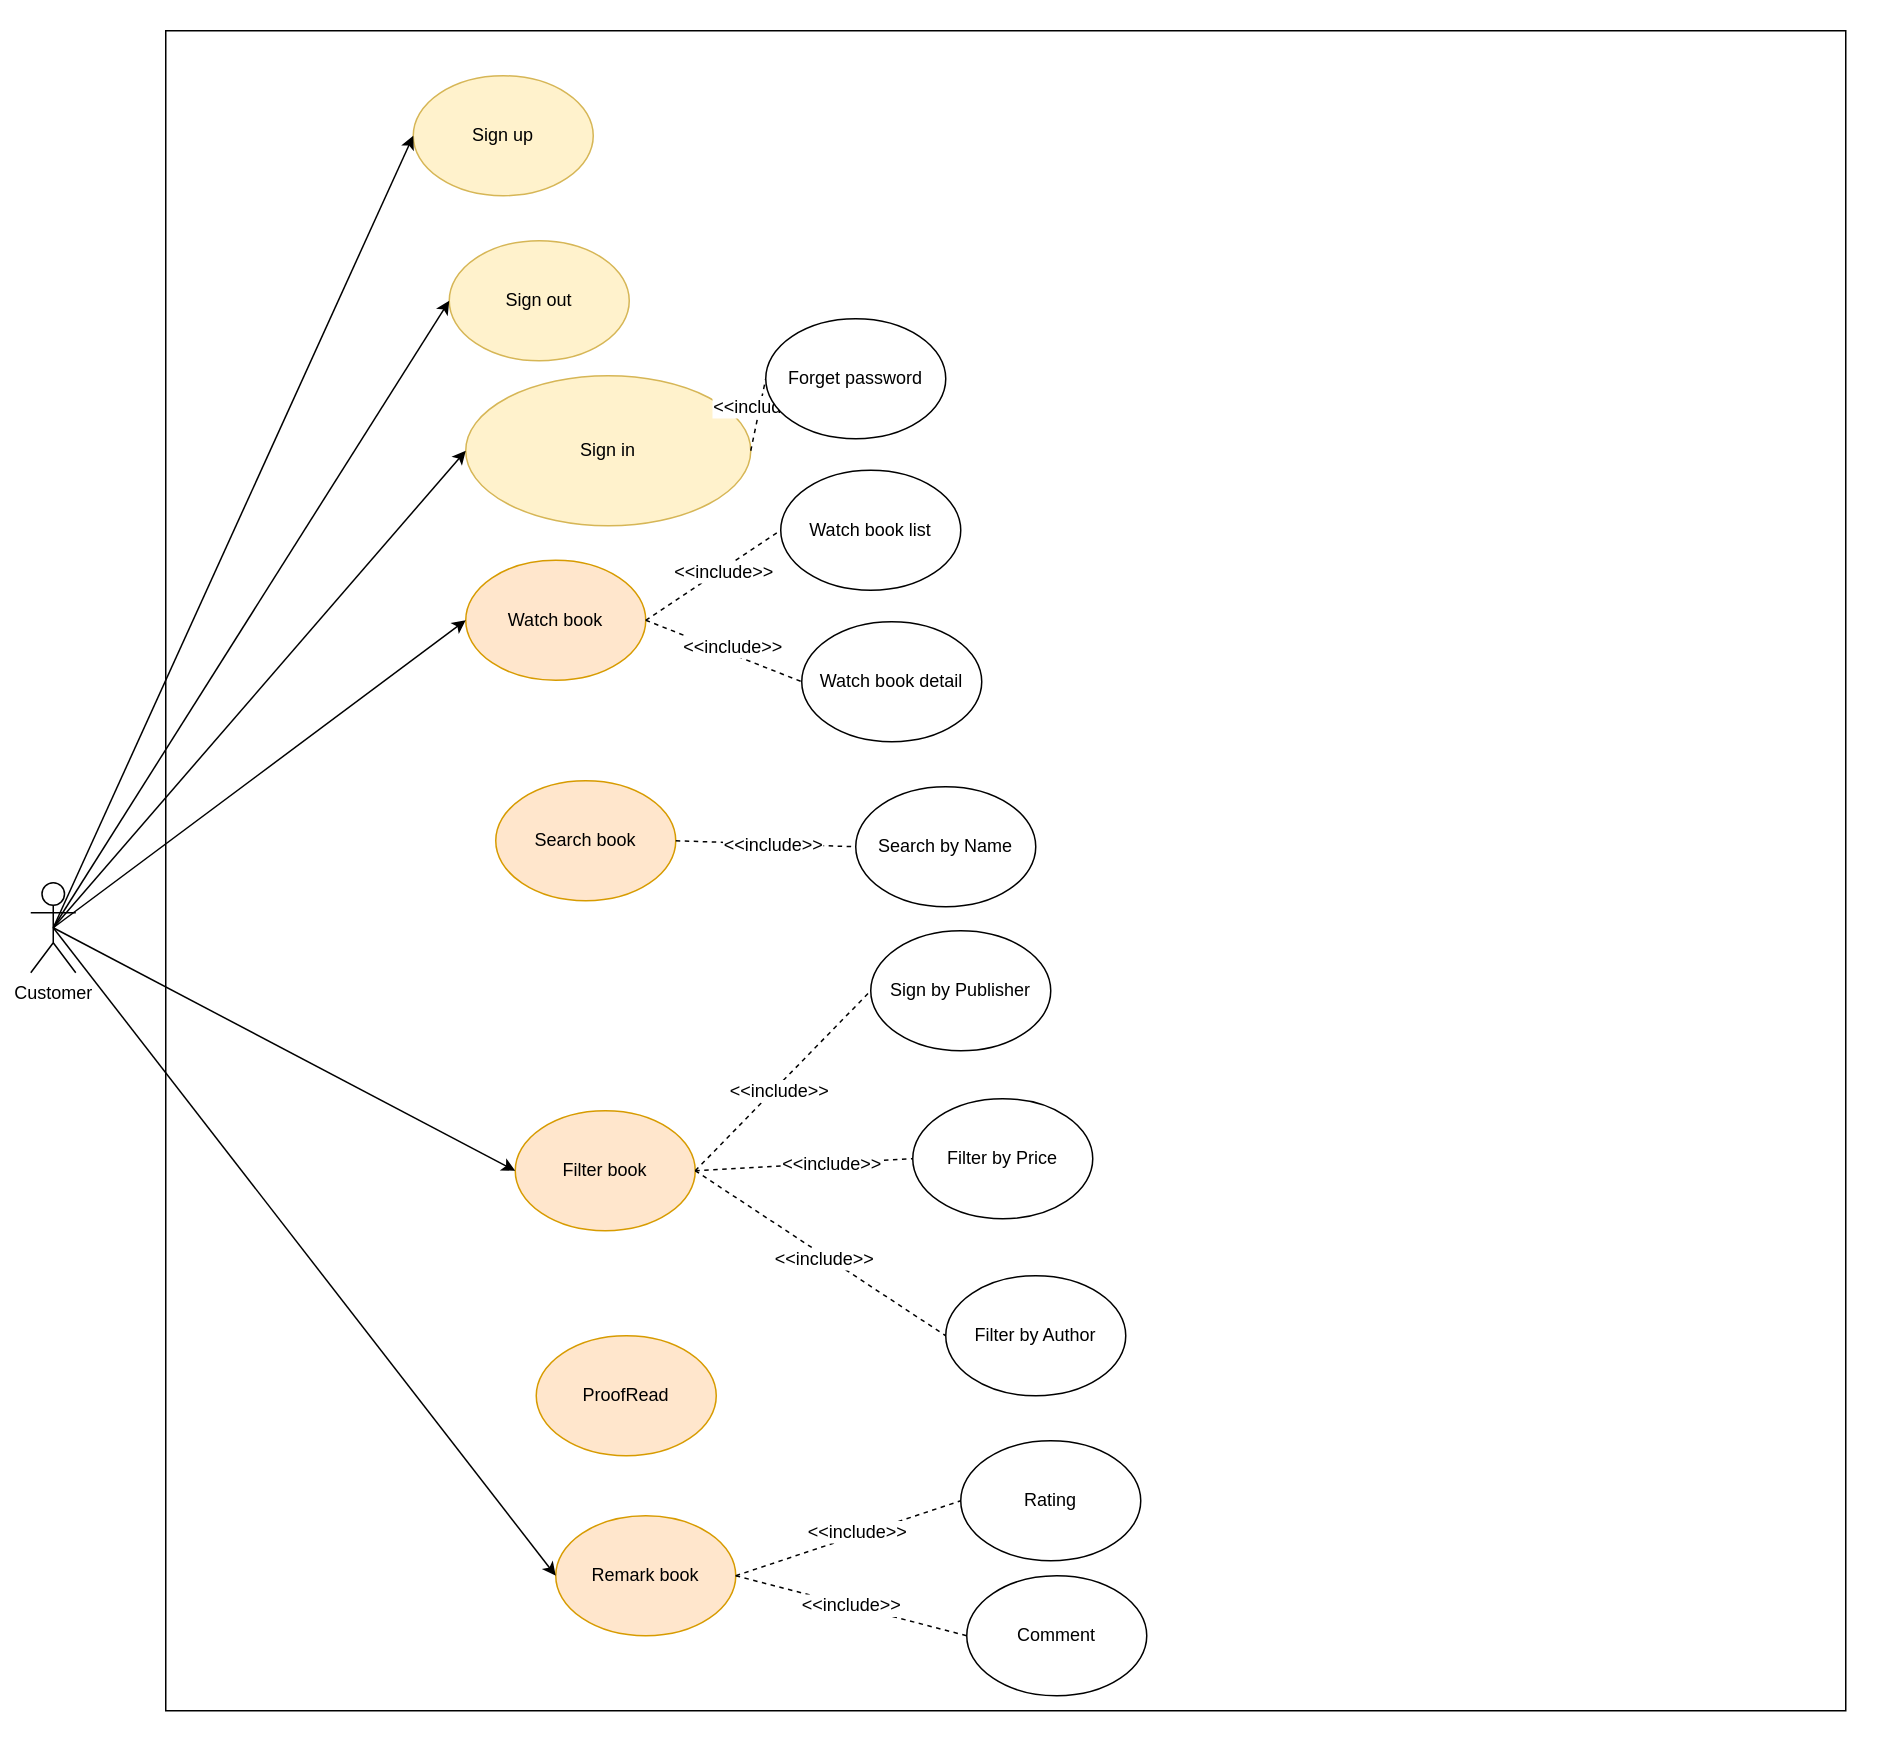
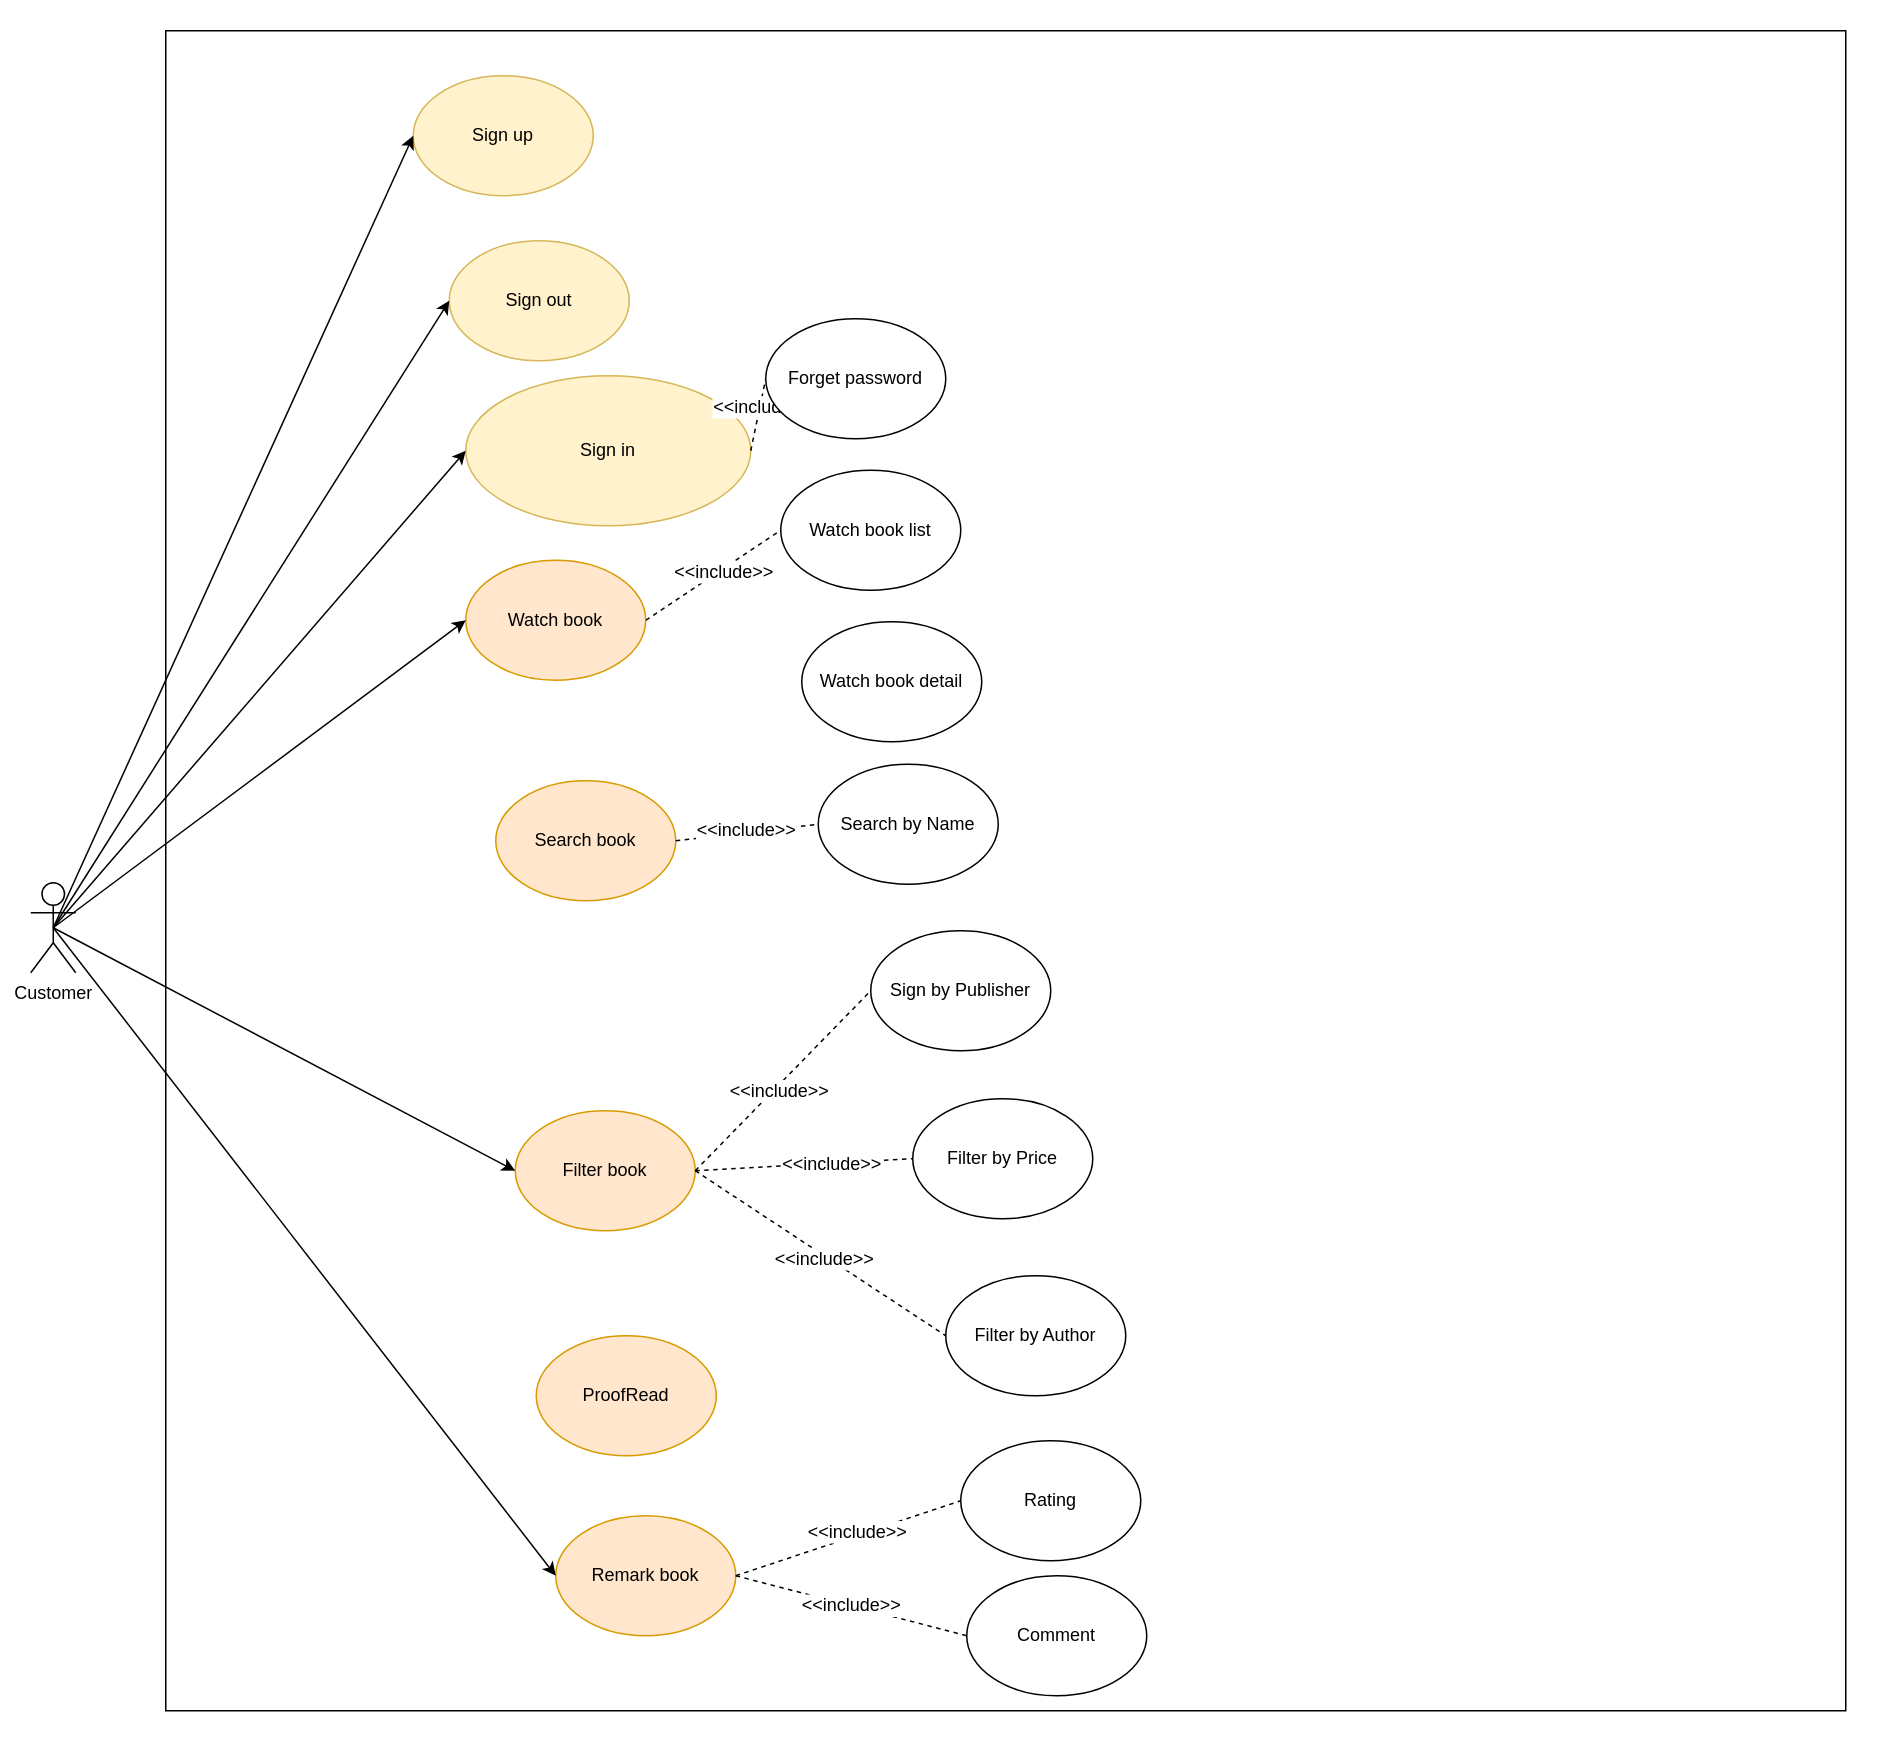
- <mxCell id="18" value="" style="endArrow=none;dashed=1;html=1;exitX=1;exitY=0.5;exitDx=0;exitDy=0;entryX=0;entryY=0.5;entryDx=0;entryDy=0;" edge="1" parent="1" source="15" target="14"><mxGeometry width="50" height="50" relative="1" as="geometry"><mxPoint x="440" y="490" as="sourcePoint" /><mxPoint x="490" y="440" as="targetPoint" /></mxGeometry></mxCell>
- <mxCell id="19" value="&amp;lt;&amp;lt;include&amp;gt;&amp;gt;" style="text;html=1;resizable=0;points=[];align=center;verticalAlign=middle;labelBackgroundColor=#ffffff;" vertex="1" connectable="0" parent="18"><mxGeometry x="-0.318" y="-1" relative="1" as="geometry"><mxPoint x="23" y="2.5" as="offset" /></mxGeometry></mxCell>
- <mxCell id="22" value="Search by Name" style="ellipse;whiteSpace=wrap;html=1;strokeColor=#000000;gradientColor=none;" vertex="1" parent="1"><mxGeometry x="570" y="524" width="120" height="80" as="geometry" /></mxCell>
+ <mxCell id="22" value="Search by Name" style="ellipse;whiteSpace=wrap;html=1;strokeColor=#000000;gradientColor=none;" vertex="1" parent="1"><mxGeometry x="545" y="509" width="120" height="80" as="geometry" /></mxCell>
